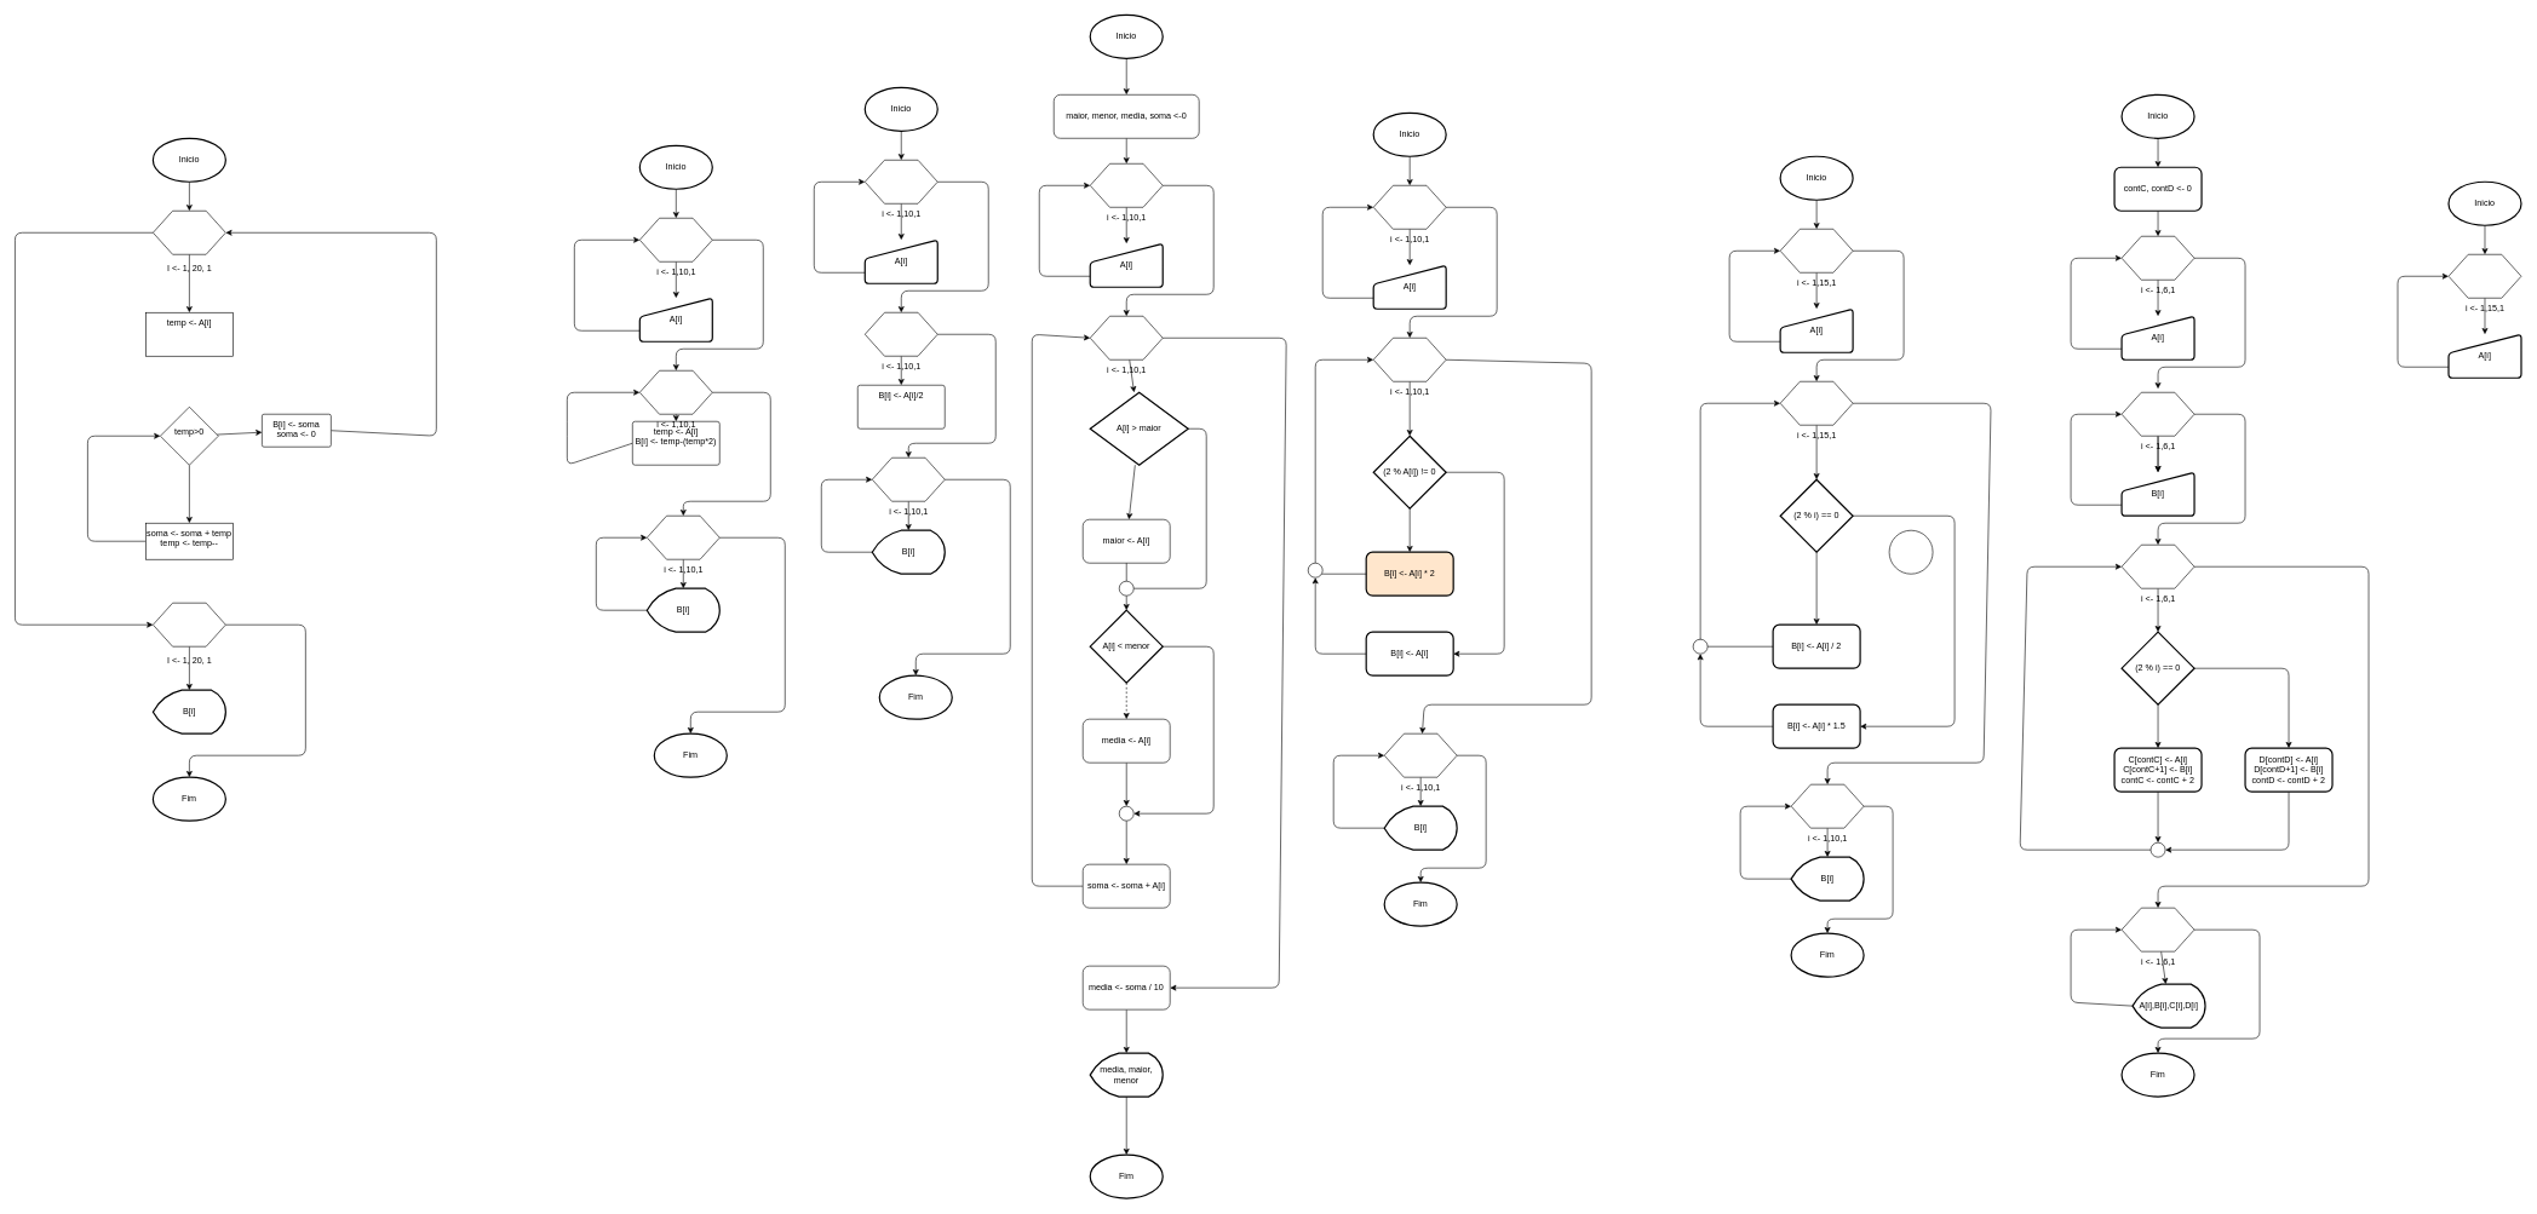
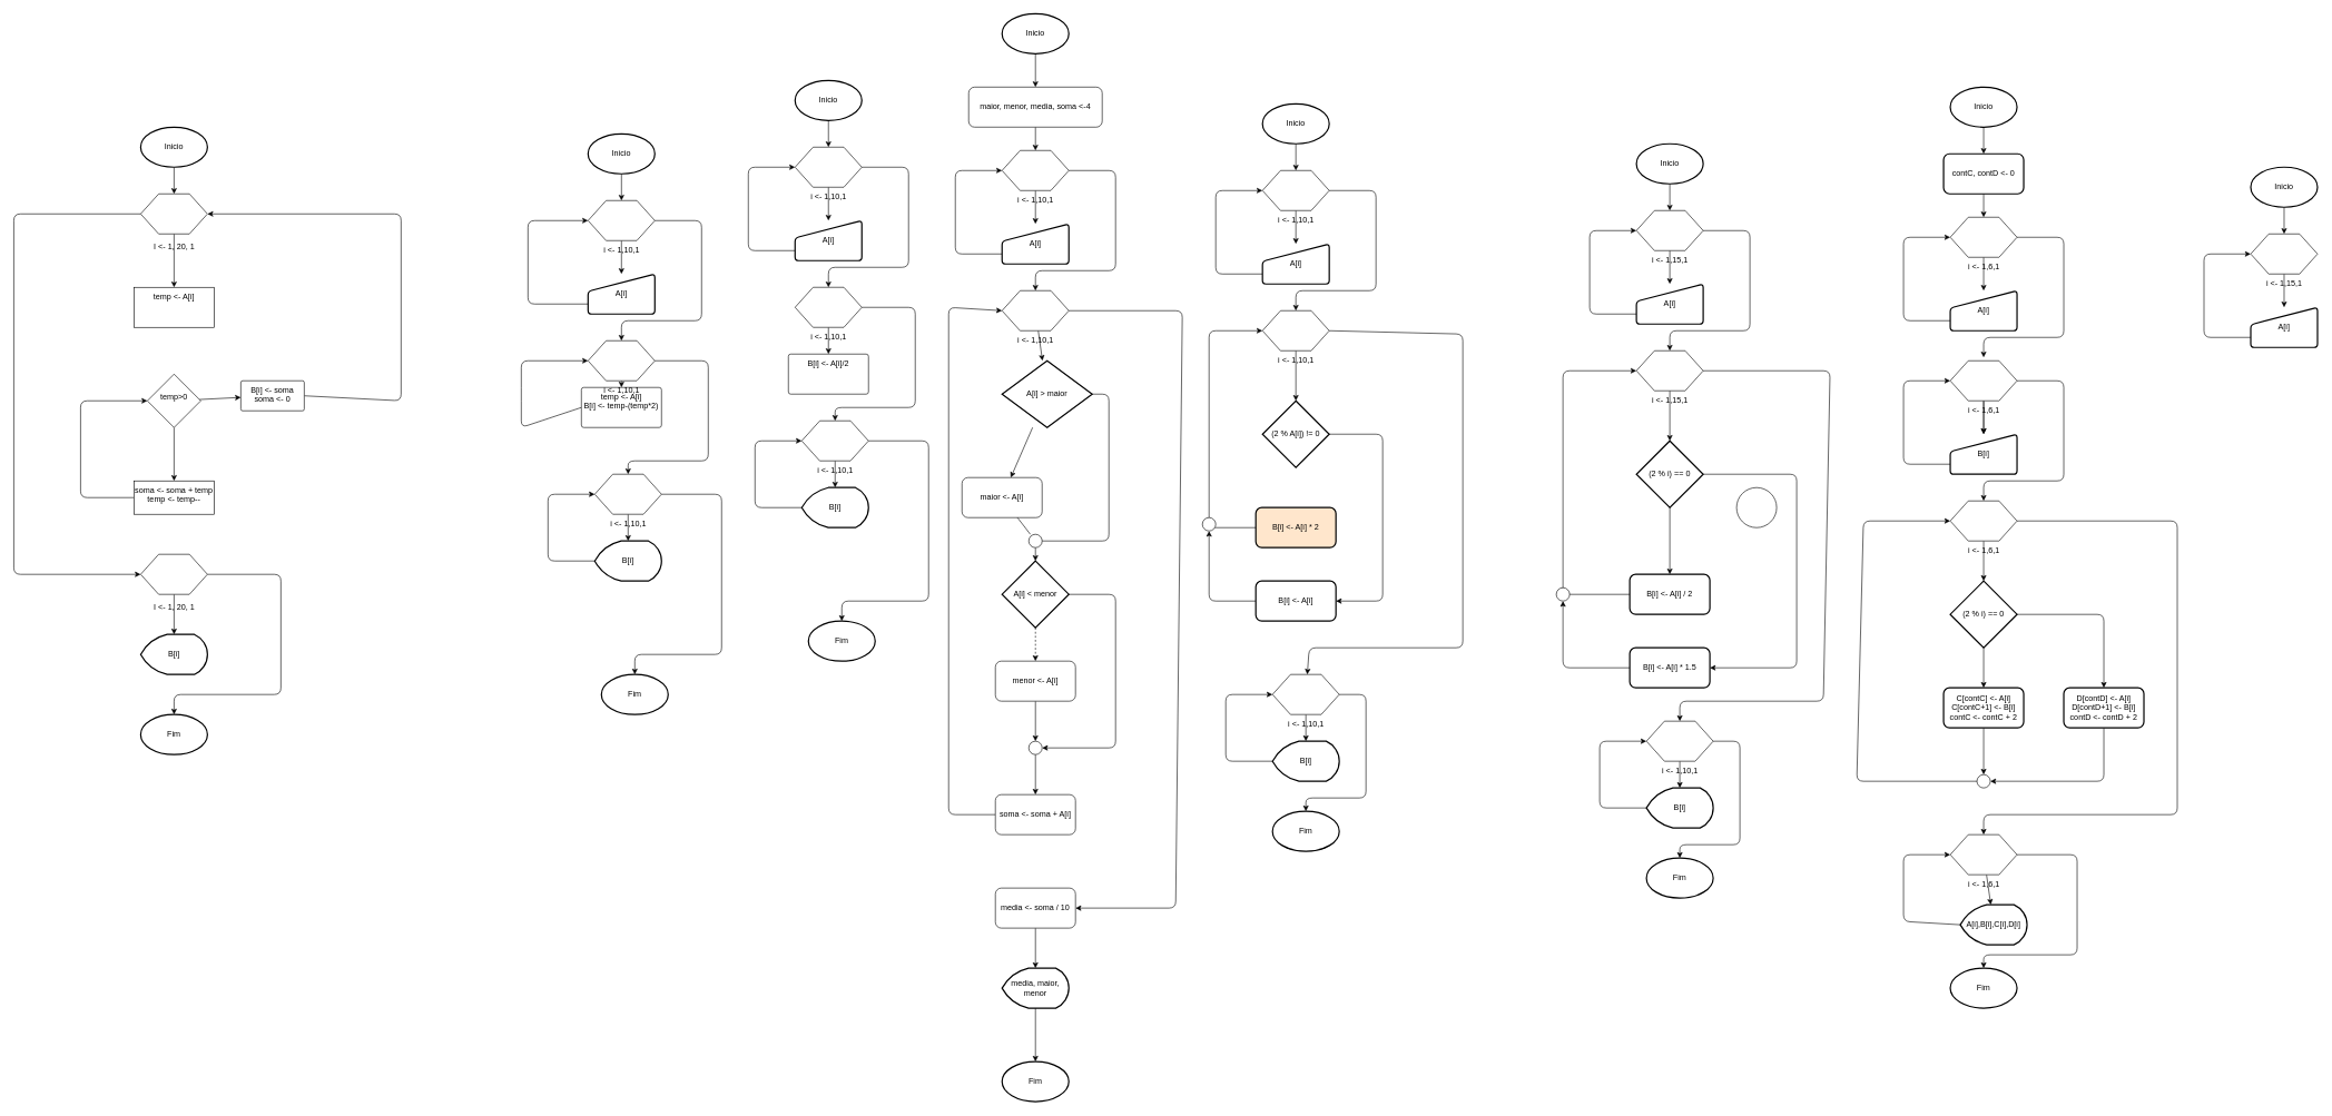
- <mxCell id="66" value="maior, menor, media, soma &amp;lt;-0" style="rounded=1;whiteSpace=wrap;html=1;" parent="1" vertex="1"><mxGeometry x="1450" y="130" width="200" height="60" as="geometry" /></mxCell>
+ <mxCell id="66" value="maior, menor, media, soma &amp;lt;-4" style="rounded=1;whiteSpace=wrap;html=1;" parent="1" vertex="1"><mxGeometry x="1450" y="130" width="200" height="60" as="geometry" /></mxCell>
- <mxCell id="71" value="maior &amp;lt;- A[i]" style="rounded=1;whiteSpace=wrap;html=1;" parent="1" vertex="1"><mxGeometry x="1490" y="715" width="120" height="60" as="geometry" /></mxCell>
+ <mxCell id="71" value="maior &amp;lt;- A[i]" style="rounded=1;whiteSpace=wrap;html=1;" parent="1" vertex="1"><mxGeometry x="1440" y="715" width="120" height="60" as="geometry" /></mxCell>
- <mxCell id="104" value="" style="edgeStyle=none;html=1;" parent="1" source="106" target="108" edge="1"><mxGeometry relative="1" as="geometry" /></mxCell>
- <mxCell id="78" value="media &amp;lt;- A[i]" style="rounded=1;whiteSpace=wrap;html=1;" parent="1" vertex="1"><mxGeometry x="1490" y="990" width="120" height="60" as="geometry" /></mxCell>
+ <mxCell id="78" value="menor &amp;lt;- A[i]" style="rounded=1;whiteSpace=wrap;html=1;" parent="1" vertex="1"><mxGeometry x="1490" y="990" width="120" height="60" as="geometry" /></mxCell>
